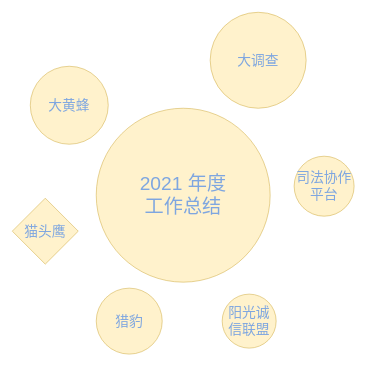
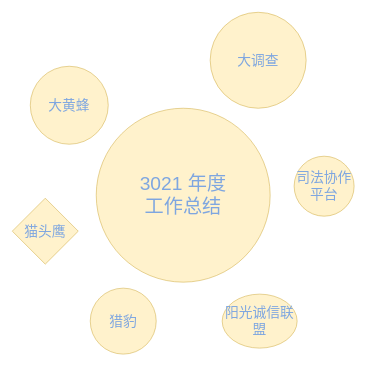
- <mxCell id="2" value="2021 年度&lt;br&gt;工作总结" style="ellipse;whiteSpace=wrap;html=1;aspect=fixed;fillColor=#fff2cc;strokeColor=#d6b656;fontSize=32;fontColor=#7EA6E0;" vertex="1" parent="1"><mxGeometry x="160" y="180" width="290" height="290" as="geometry" /></mxCell>
+ <mxCell id="2" value="3021 年度&lt;br&gt;工作总结" style="ellipse;whiteSpace=wrap;html=1;aspect=fixed;fillColor=#fff2cc;strokeColor=#d6b656;fontSize=32;fontColor=#7EA6E0;" vertex="1" parent="1"><mxGeometry x="160" y="180" width="290" height="290" as="geometry" /></mxCell>
- <mxCell id="8" value="猎豹" style="ellipse;whiteSpace=wrap;html=1;aspect=fixed;fillColor=#fff2cc;strokeColor=#d6b656;fontSize=23;fontColor=#7EA6E0;" vertex="1" parent="1"><mxGeometry x="160" y="480" width="110" height="110" as="geometry" /></mxCell>
+ <mxCell id="8" value="猎豹" style="ellipse;whiteSpace=wrap;html=1;aspect=fixed;fillColor=#fff2cc;strokeColor=#d6b656;fontSize=23;fontColor=#7EA6E0;" vertex="1" parent="1"><mxGeometry x="150" y="480" width="110" height="110" as="geometry" /></mxCell>
- <mxCell id="5" value="阳光诚信联盟" style="ellipse;whiteSpace=wrap;html=1;aspect=fixed;fillColor=#fff2cc;strokeColor=#d6b656;fontSize=23;fontColor=#7EA6E0;" vertex="1" parent="1"><mxGeometry x="370" y="490" width="90" height="90" as="geometry" /></mxCell>
+ <mxCell id="5" value="阳光诚信联盟" style="ellipse;whiteSpace=wrap;html=1;aspect=fixed;fillColor=#fff2cc;strokeColor=#d6b656;fontSize=23;fontColor=#7EA6E0;" vertex="1" parent="1"><mxGeometry x="370" y="490" width="125" height="90" as="geometry" /></mxCell>
